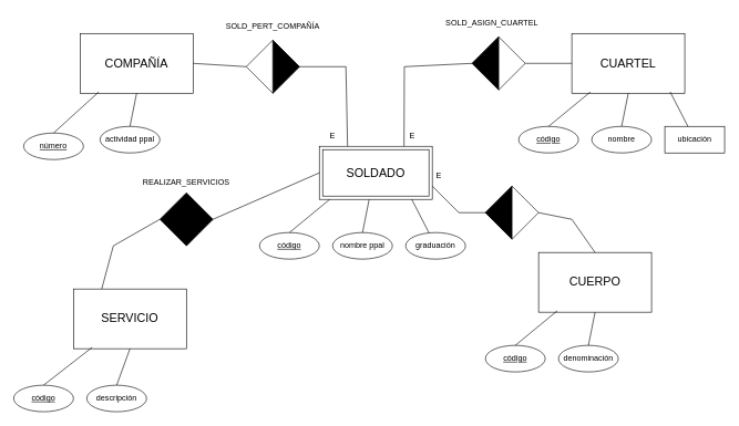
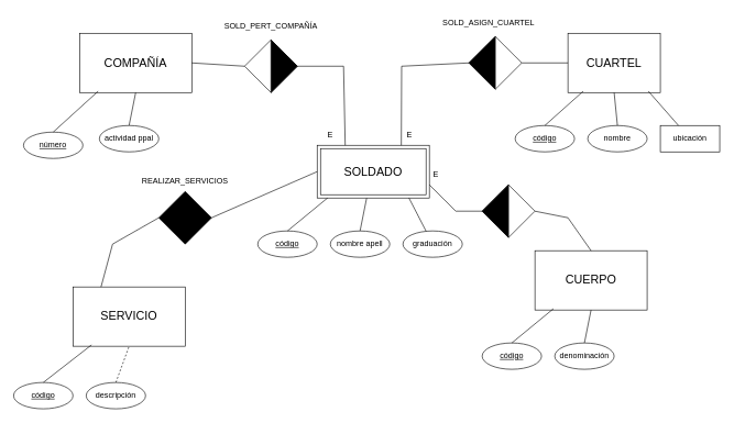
- <mxCell id="13" value="&lt;font style=&quot;font-size: 18px;&quot;&gt;CUARTEL&lt;/font&gt;" style="rounded=0;whiteSpace=wrap;html=1;" vertex="1" parent="1"><mxGeometry x="860" y="50" width="170" height="90" as="geometry" /></mxCell>
+ <mxCell id="13" value="&lt;font style=&quot;font-size: 18px;&quot;&gt;CUARTEL&lt;/font&gt;" style="rounded=0;whiteSpace=wrap;html=1;" vertex="1" parent="1"><mxGeometry x="860" y="50" width="140" height="90" as="geometry" /></mxCell>
- <mxCell id="3" value="nombre ppal" style="ellipse;whiteSpace=wrap;html=1;" vertex="1" parent="1"><mxGeometry x="500" y="350" width="90" height="40" as="geometry" /></mxCell>
+ <mxCell id="3" value="nombre apell" style="ellipse;whiteSpace=wrap;html=1;" vertex="1" parent="1"><mxGeometry x="500" y="350" width="90" height="40" as="geometry" /></mxCell>
- <mxCell id="29" value="" style="endArrow=none;html=1;rounded=0;exitX=0.5;exitY=0;exitDx=0;exitDy=0;entryX=0.5;entryY=1;entryDx=0;entryDy=0;" edge="1" parent="1" source="27" target="25"><mxGeometry width="50" height="50" relative="1" as="geometry"><mxPoint x="130" y="540" as="sourcePoint" /><mxPoint x="180" y="490" as="targetPoint" /></mxGeometry></mxCell>
+ <mxCell id="29" value="" style="endArrow=none;html=1;rounded=0;exitX=0.5;exitY=0;exitDx=0;exitDy=0;entryX=0.5;entryY=1;entryDx=0;entryDy=0;dashed=1;" edge="1" parent="1" source="27" target="25"><mxGeometry width="50" height="50" relative="1" as="geometry"><mxPoint x="130" y="540" as="sourcePoint" /><mxPoint x="180" y="490" as="targetPoint" /></mxGeometry></mxCell>
